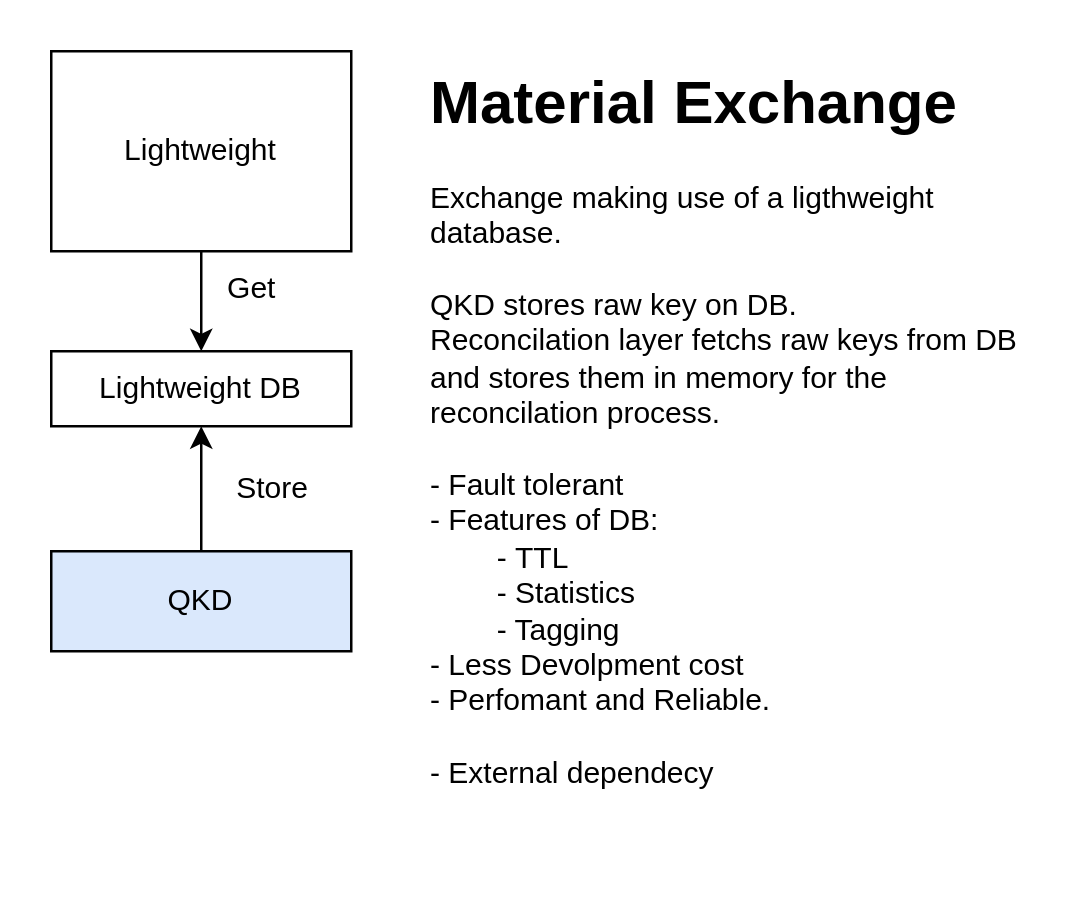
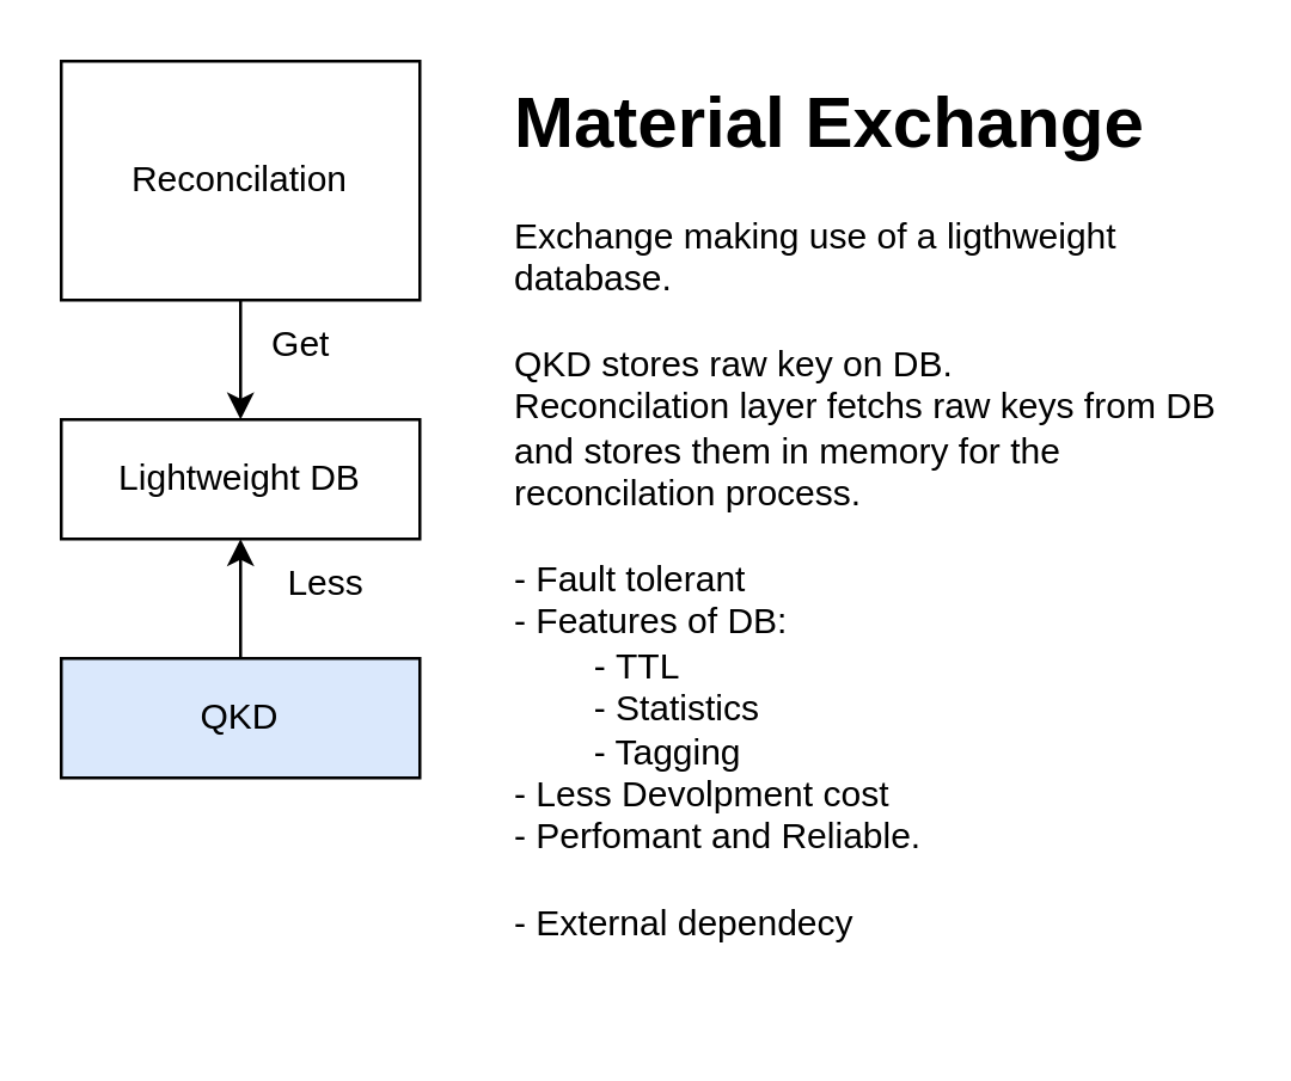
- <mxCell id="2" value="Lightweight" style="rounded=0;whiteSpace=wrap;html=1;" parent="1" vertex="1"><mxGeometry x="20" y="20" width="120" height="80" as="geometry" /></mxCell>
+ <mxCell id="2" value="Reconcilation" style="rounded=0;whiteSpace=wrap;html=1;" parent="1" vertex="1"><mxGeometry x="20" y="20" width="120" height="80" as="geometry" /></mxCell>
- <mxCell id="4" value="Lightweight DB" style="rounded=0;whiteSpace=wrap;html=1;" parent="1" vertex="1"><mxGeometry x="20" y="140" width="120" height="30" as="geometry" /></mxCell>
+ <mxCell id="4" value="Lightweight DB" style="rounded=0;whiteSpace=wrap;html=1;" parent="1" vertex="1"><mxGeometry x="20" y="140" width="120" height="40" as="geometry" /></mxCell>
- <mxCell id="8" value="Store&amp;nbsp;" style="text;html=1;align=center;verticalAlign=middle;resizable=0;points=[];autosize=1;strokeColor=none;fillColor=none;" parent="1" vertex="1"><mxGeometry x="80" y="180" width="60" height="30" as="geometry" /></mxCell>
+ <mxCell id="8" value="Less&amp;nbsp;" style="text;html=1;align=center;verticalAlign=middle;resizable=0;points=[];autosize=1;strokeColor=none;fillColor=none;" parent="1" vertex="1"><mxGeometry x="80" y="180" width="60" height="30" as="geometry" /></mxCell>
